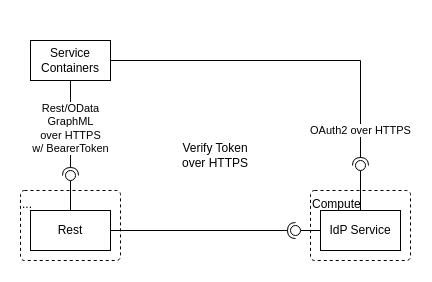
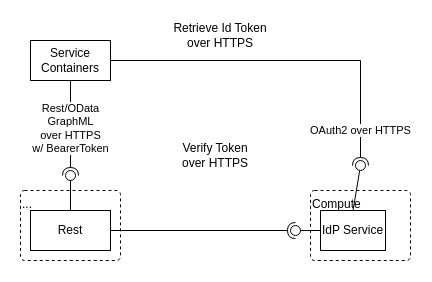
+ <mxCell id="12" value="Retrieve Id Token over HTTPS" style="text;html=1;strokeColor=none;fillColor=none;align=center;verticalAlign=middle;whiteSpace=wrap;rounded=0;" vertex="1" parent="1"><mxGeometry x="170" y="20" width="100" height="30" as="geometry" /></mxCell>
- <mxCell id="18" value="IdP Service" style="rounded=0;whiteSpace=wrap;html=1;strokeColor=default;fillColor=none;" vertex="1" parent="17"><mxGeometry x="10" y="20" width="80" height="40" as="geometry" /></mxCell>
+ <mxCell id="18" value="IdP Service" style="rounded=0;whiteSpace=wrap;html=1;strokeColor=default;fillColor=none;" vertex="1" parent="17"><mxGeometry x="10" y="20" width="65" height="40" as="geometry" /></mxCell>
